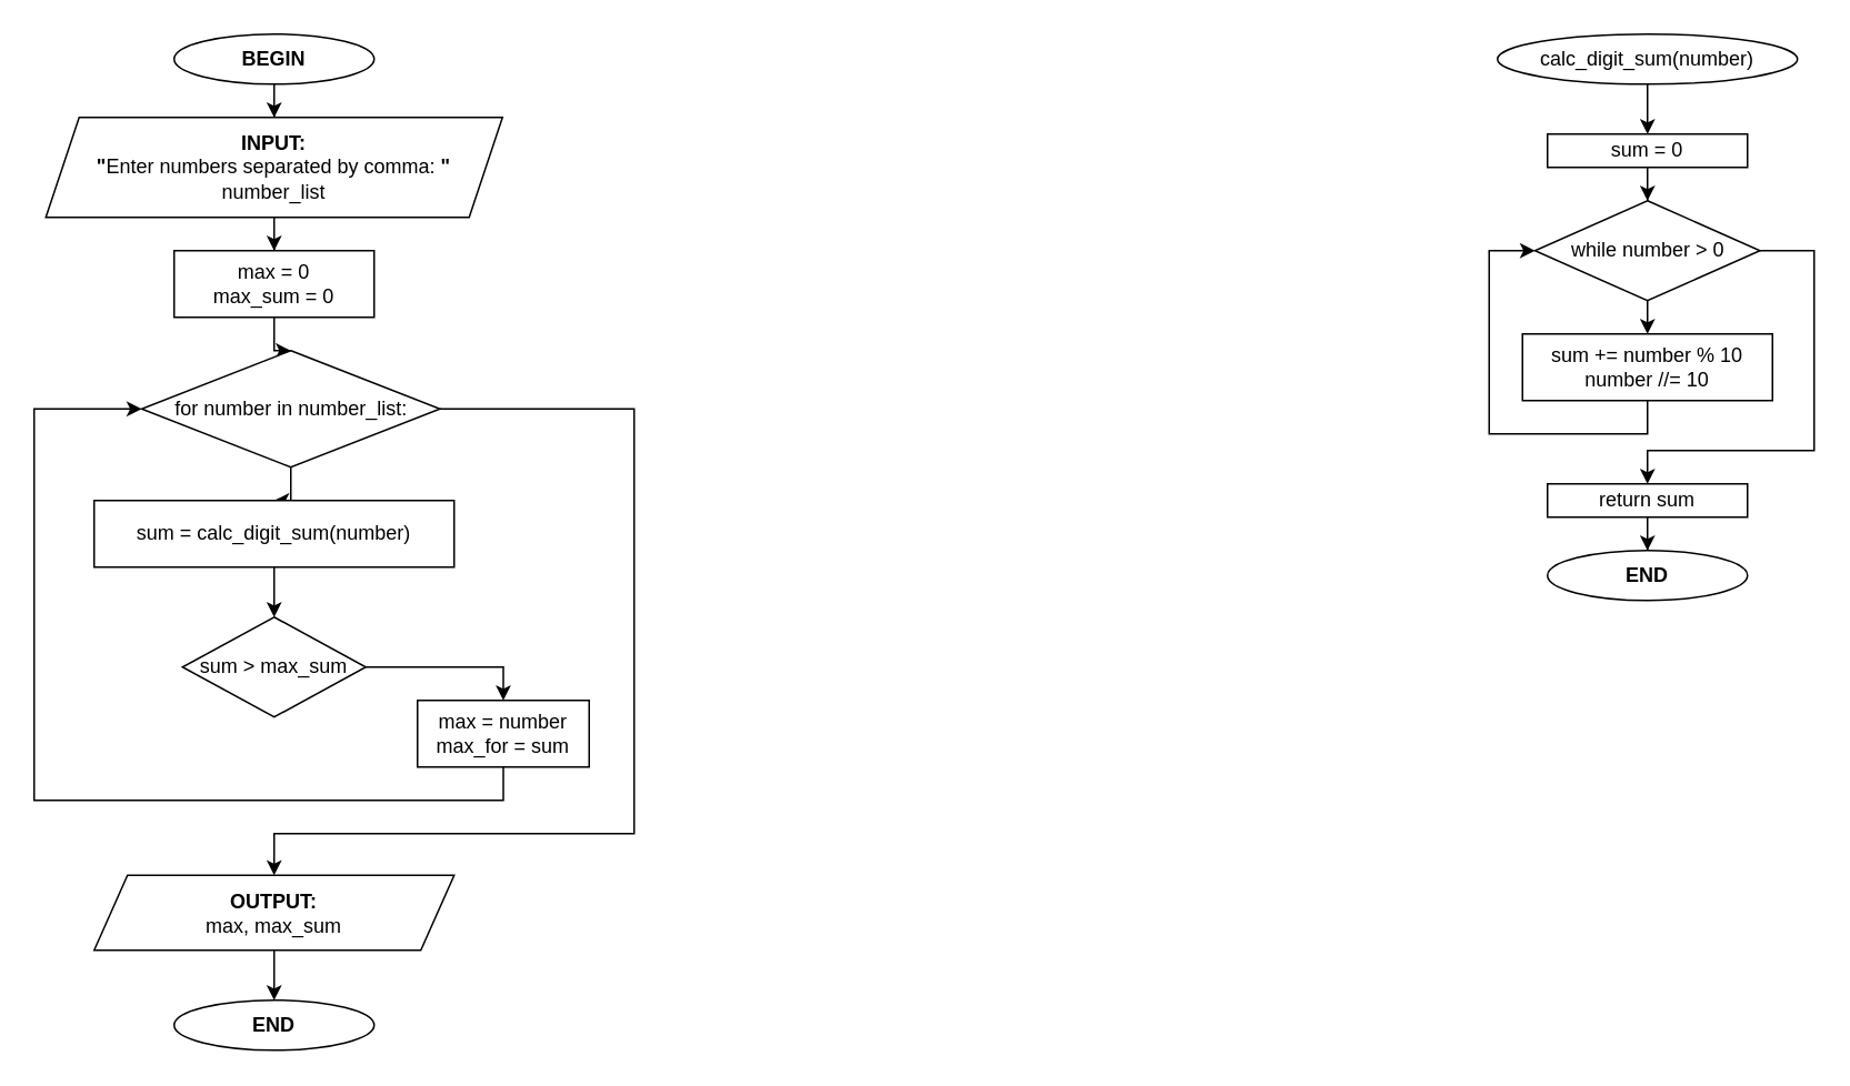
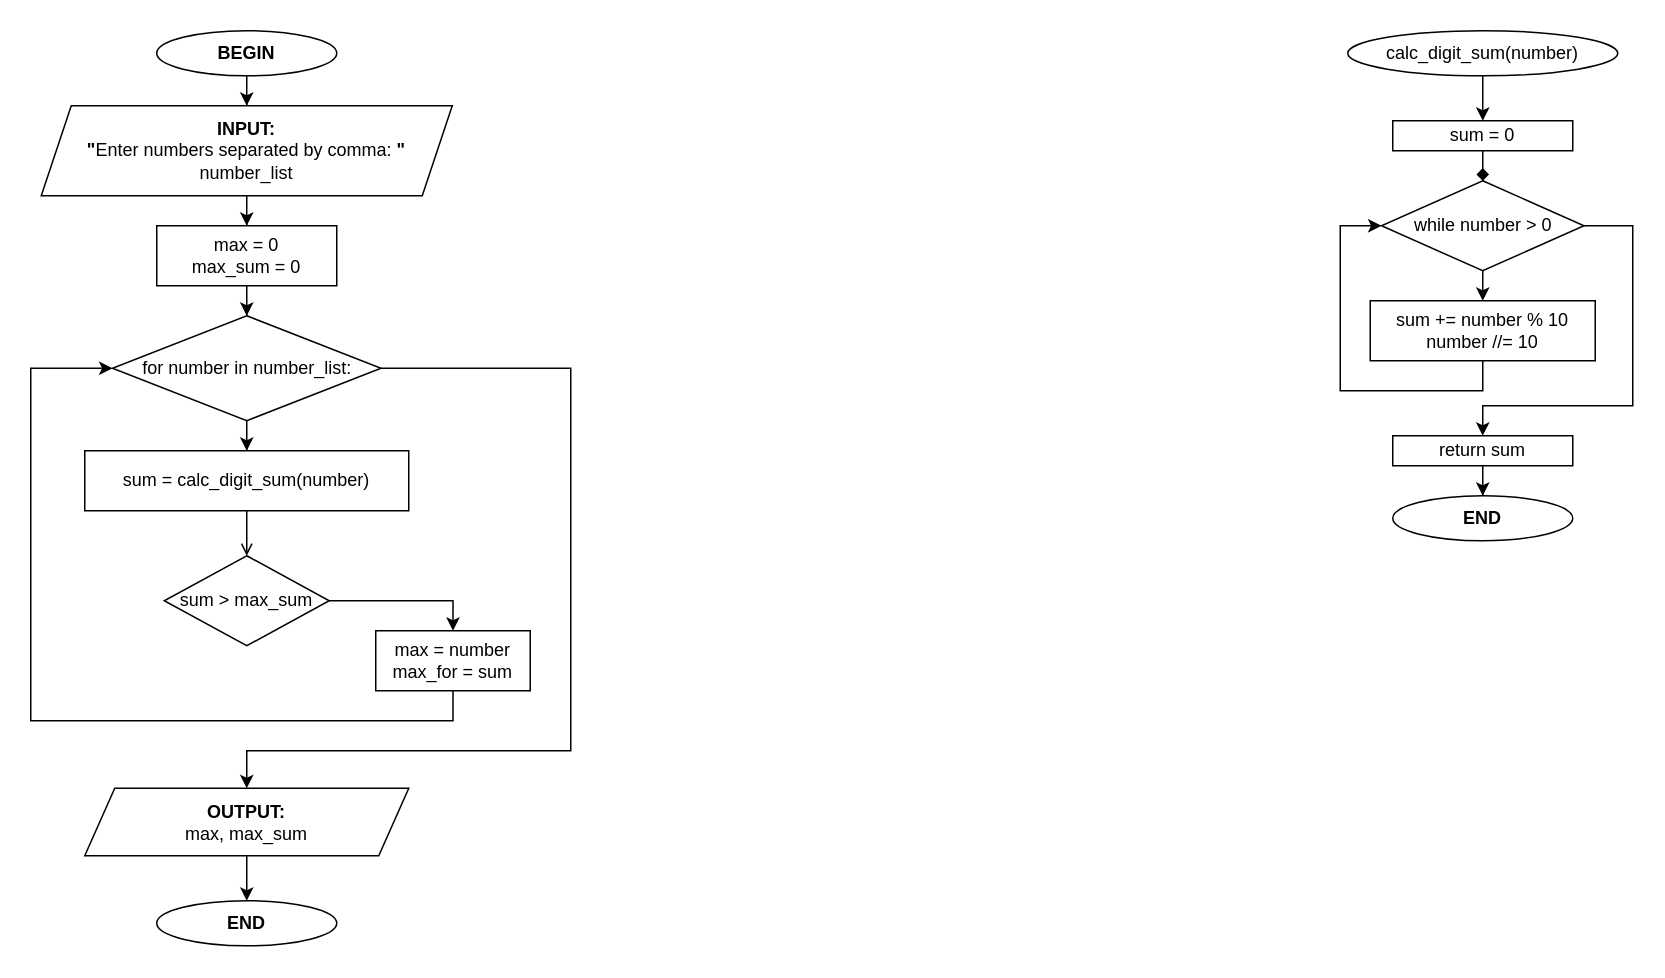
- <mxCell id="22" style="edgeStyle=orthogonalEdgeStyle;rounded=0;orthogonalLoop=1;jettySize=auto;html=1;" edge="1" parent="1" source="23" target="26"><mxGeometry relative="1" as="geometry" /></mxCell>
+ <mxCell id="22" style="edgeStyle=orthogonalEdgeStyle;rounded=0;orthogonalLoop=1;jettySize=auto;html=1;endArrow=diamond;" edge="1" parent="1" source="23" target="26"><mxGeometry relative="1" as="geometry" /></mxCell>
- <mxCell id="10" value="for number in number_list:" style="rhombus;whiteSpace=wrap;html=1;" vertex="1" parent="1"><mxGeometry x="84.5" y="210" width="179" height="70" as="geometry" /></mxCell>
+ <mxCell id="10" value="for number in number_list:" style="rhombus;whiteSpace=wrap;html=1;" vertex="1" parent="1"><mxGeometry x="74.5" y="210" width="179" height="70" as="geometry" /></mxCell>
- <mxCell id="11" style="edgeStyle=orthogonalEdgeStyle;rounded=0;orthogonalLoop=1;jettySize=auto;html=1;entryX=0.5;entryY=0;entryDx=0;entryDy=0;" edge="1" parent="1" source="12" target="14"><mxGeometry relative="1" as="geometry" /></mxCell>
+ <mxCell id="11" style="edgeStyle=orthogonalEdgeStyle;rounded=0;orthogonalLoop=1;jettySize=auto;html=1;entryX=0.5;entryY=0;entryDx=0;entryDy=0;endArrow=open;" edge="1" parent="1" source="12" target="14"><mxGeometry relative="1" as="geometry" /></mxCell>
